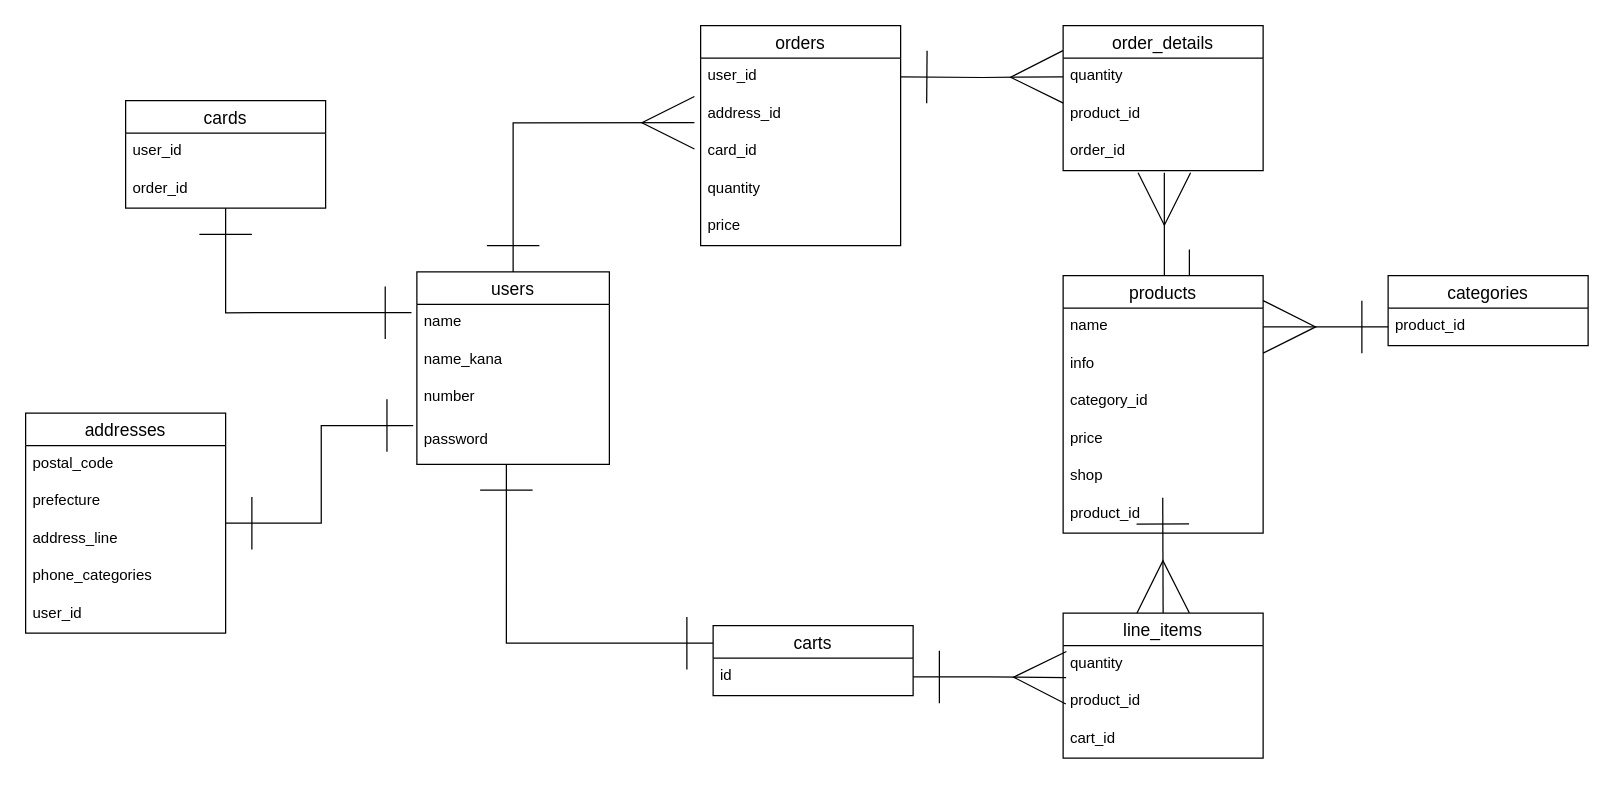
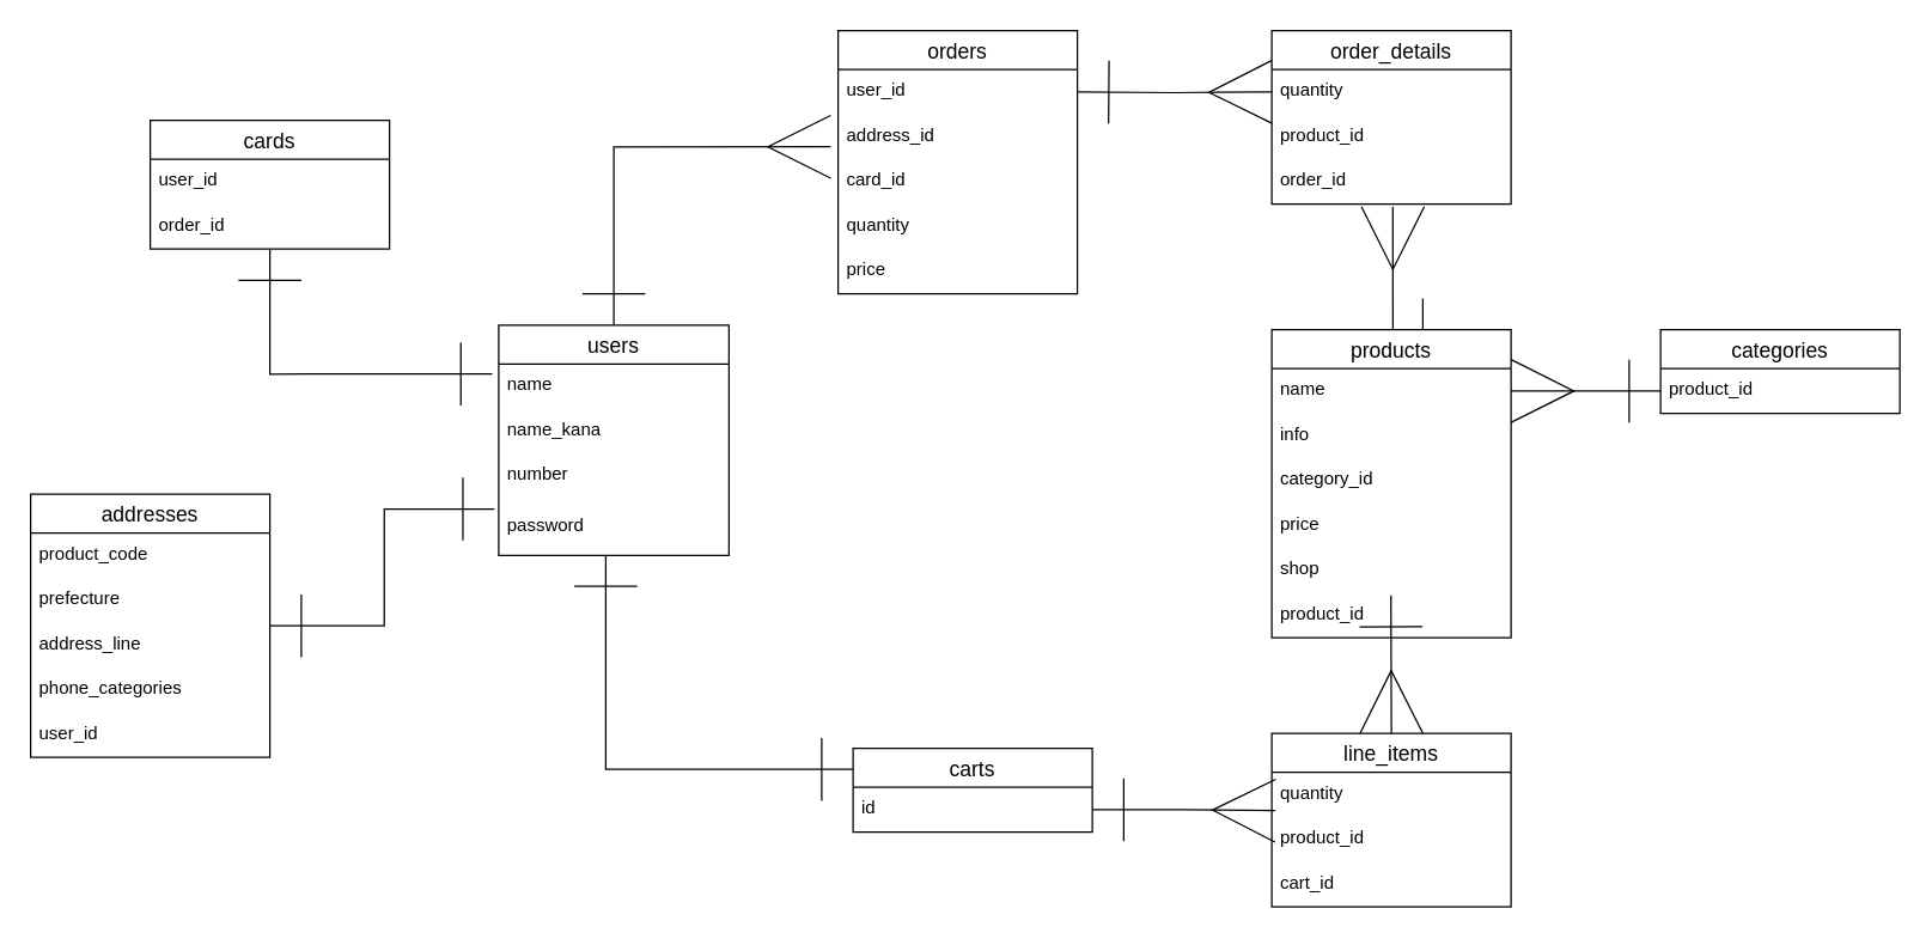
- <mxCell id="42" value="postal_code" style="text;strokeColor=none;fillColor=none;spacingLeft=4;spacingRight=4;overflow=hidden;rotatable=0;points=[[0,0.5],[1,0.5]];portConstraint=eastwest;fontSize=12;" vertex="1" parent="41"><mxGeometry y="26" width="160" height="30" as="geometry" /></mxCell>
+ <mxCell id="42" value="product_code" style="text;strokeColor=none;fillColor=none;spacingLeft=4;spacingRight=4;overflow=hidden;rotatable=0;points=[[0,0.5],[1,0.5]];portConstraint=eastwest;fontSize=12;" vertex="1" parent="41"><mxGeometry y="26" width="160" height="30" as="geometry" /></mxCell>
